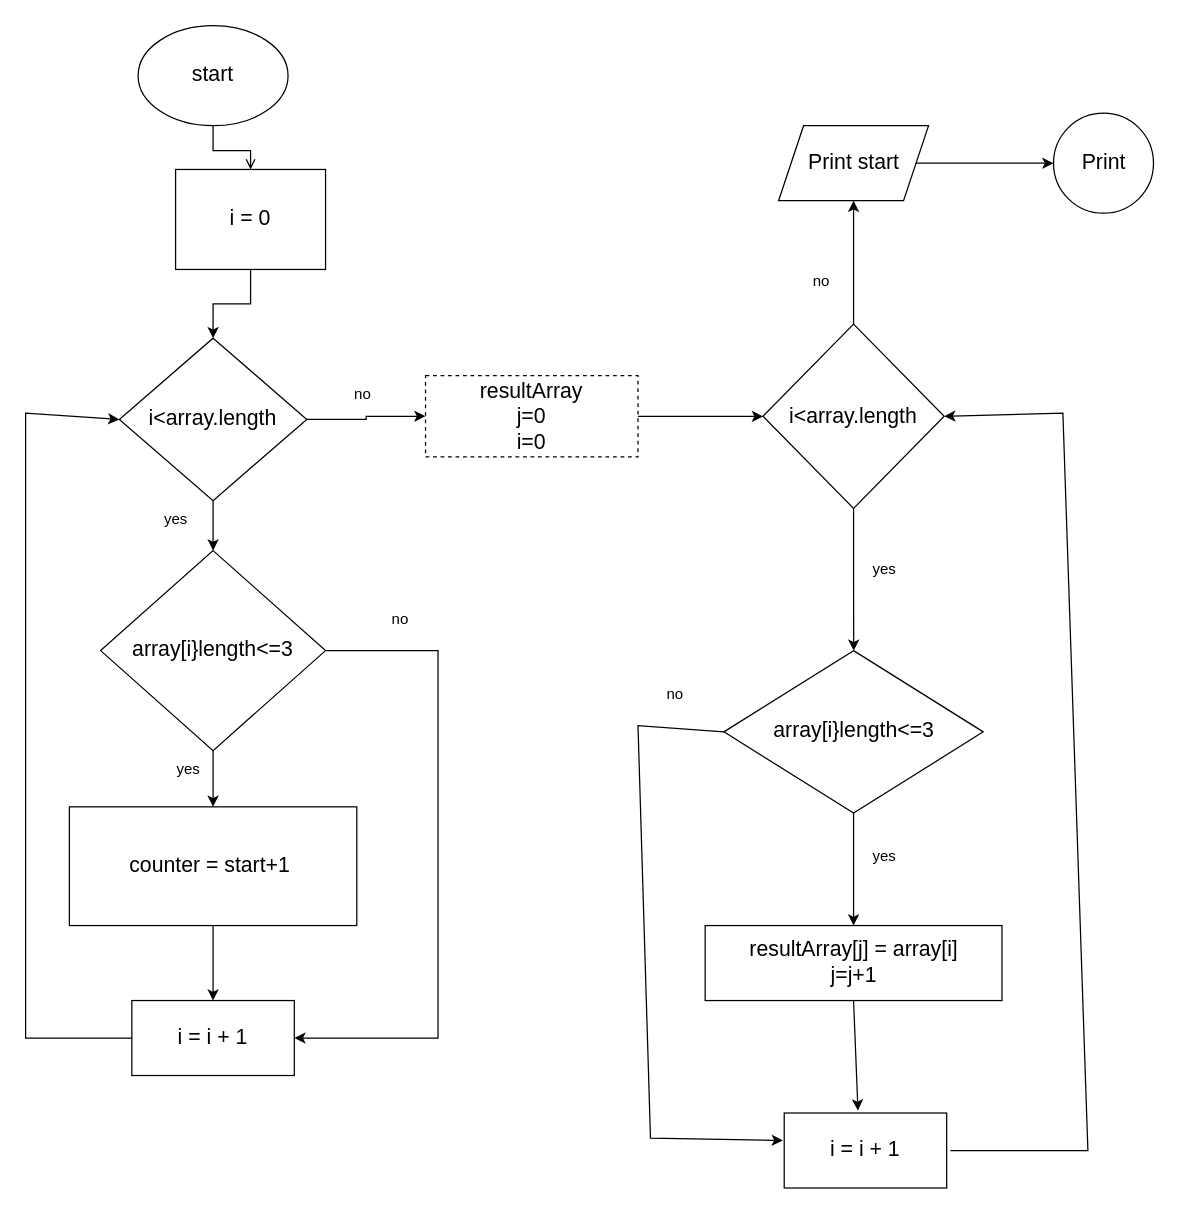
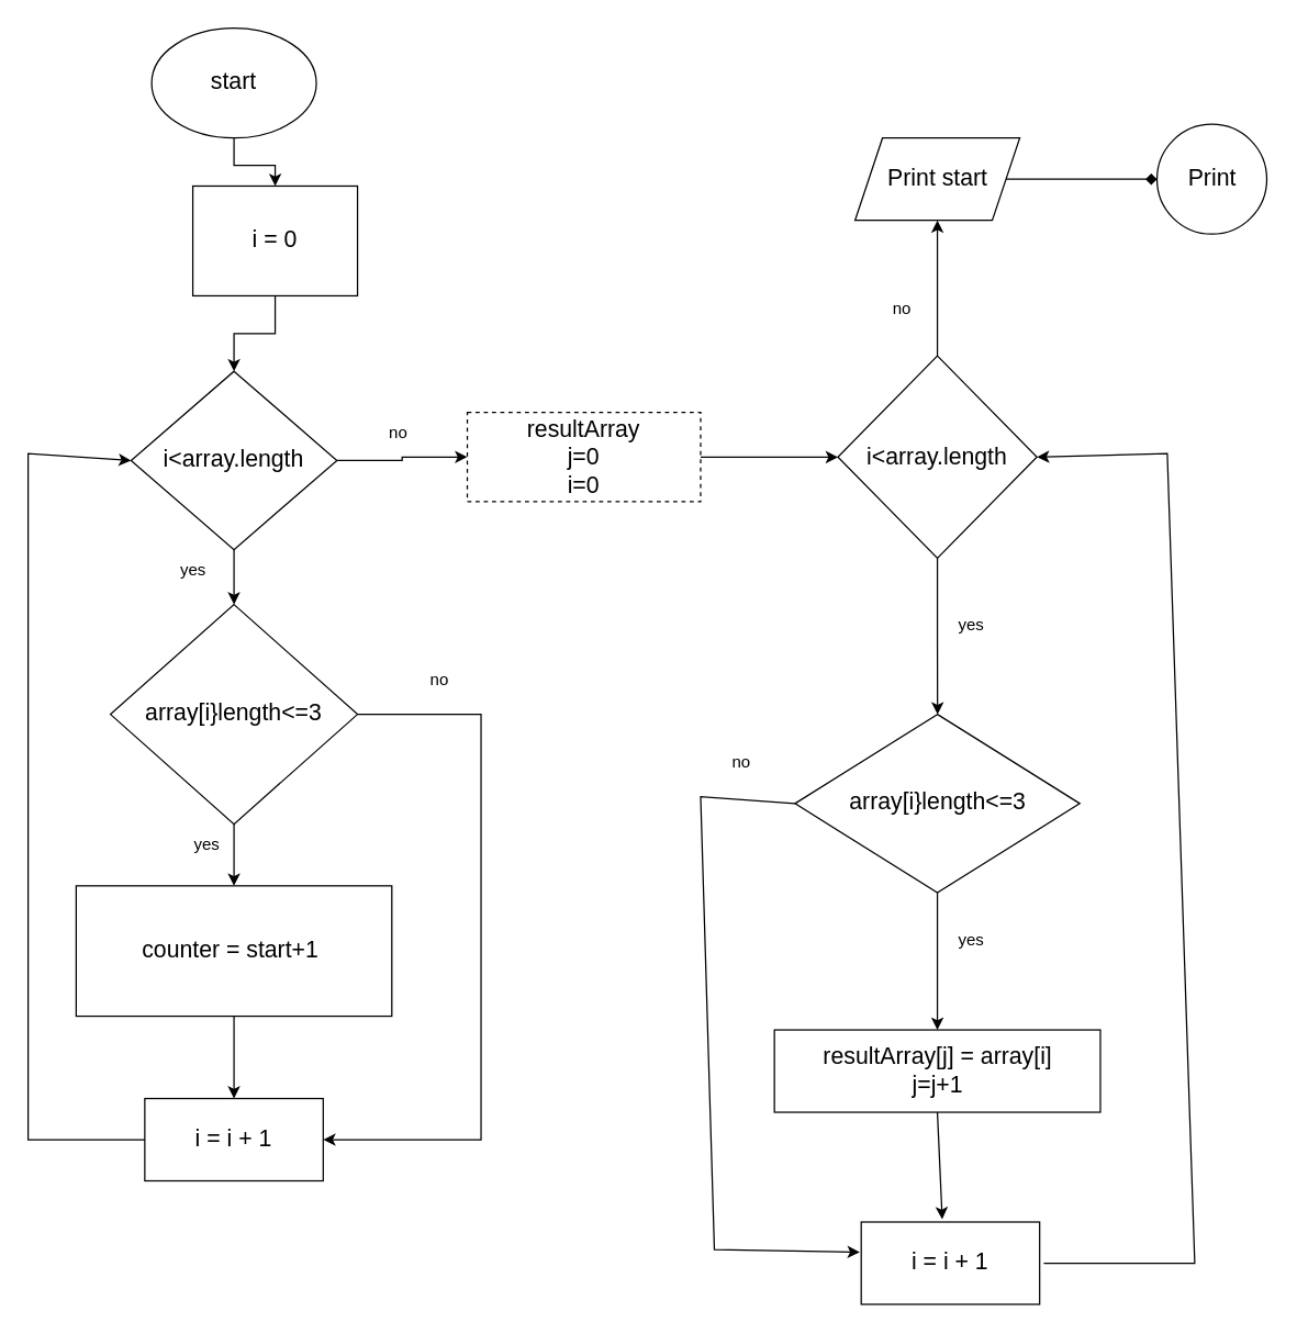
- <mxCell id="2" value="" style="edgeStyle=orthogonalEdgeStyle;rounded=0;orthogonalLoop=1;jettySize=auto;html=1;endArrow=open;" edge="1" parent="1" source="3" target="5"><mxGeometry relative="1" as="geometry" /></mxCell>
+ <mxCell id="2" value="" style="edgeStyle=orthogonalEdgeStyle;rounded=0;orthogonalLoop=1;jettySize=auto;html=1;" edge="1" parent="1" source="3" target="5"><mxGeometry relative="1" as="geometry" /></mxCell>
- <mxCell id="27" value="" style="edgeStyle=orthogonalEdgeStyle;rounded=0;orthogonalLoop=1;jettySize=auto;html=1;" edge="1" parent="1" source="28" target="29"><mxGeometry relative="1" as="geometry" /></mxCell>
+ <mxCell id="27" value="" style="edgeStyle=orthogonalEdgeStyle;rounded=0;orthogonalLoop=1;jettySize=auto;html=1;endArrow=diamond;" edge="1" parent="1" source="28" target="29"><mxGeometry relative="1" as="geometry" /></mxCell>
- <mxCell id="24" value="resultArray[j] = array[i]&lt;br&gt;j=j+1" style="whiteSpace=wrap;html=1;fontSize=17;" vertex="1" parent="1"><mxGeometry x="563.75" y="740" width="237.5" height="60" as="geometry" /></mxCell>
+ <mxCell id="24" value="resultArray[j] = array[i]&lt;br&gt;j=j+1" style="whiteSpace=wrap;html=1;fontSize=17;" vertex="1" parent="1"><mxGeometry x="563.75" y="750" width="237.5" height="60" as="geometry" /></mxCell>
